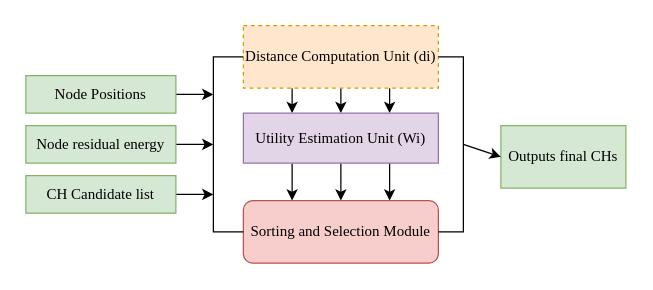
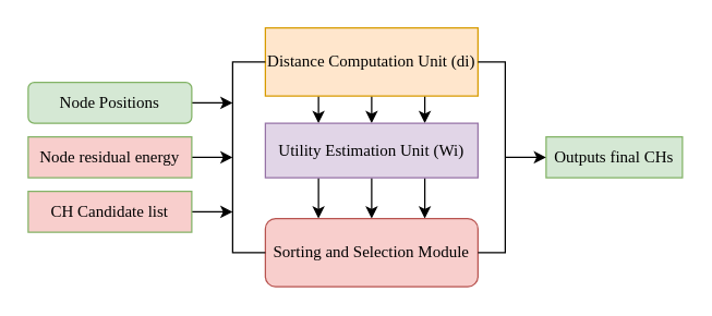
- <mxCell id="5" value="&lt;font face=&quot;Times New Roman&quot;&gt;Distance Computation Unit (di)&lt;/font&gt;" style="rounded=0;whiteSpace=wrap;html=1;fillColor=#ffe6cc;strokeColor=#d79b00;dashed=1;" vertex="1" parent="1"><mxGeometry x="194" y="20" width="156" height="50" as="geometry" /></mxCell>
+ <mxCell id="5" value="&lt;font face=&quot;Times New Roman&quot;&gt;Distance Computation Unit (di)&lt;/font&gt;" style="rounded=0;whiteSpace=wrap;html=1;fillColor=#ffe6cc;strokeColor=#d79b00;" vertex="1" parent="1"><mxGeometry x="194" y="20" width="156" height="50" as="geometry" /></mxCell>
- <mxCell id="13" value="&lt;font face=&quot;Times New Roman&quot;&gt;Node Positions&lt;/font&gt;" style="rounded=0;whiteSpace=wrap;html=1;fillColor=#d5e8d4;strokeColor=#82b366;" vertex="1" parent="1"><mxGeometry x="20" y="60" width="120" height="30" as="geometry" /></mxCell>
+ <mxCell id="13" value="&lt;font face=&quot;Times New Roman&quot;&gt;Node Positions&lt;/font&gt;" style="whiteSpace=wrap;html=1;fillColor=#d5e8d4;strokeColor=#82b366;rounded=1;" vertex="1" parent="1"><mxGeometry x="20" y="60" width="120" height="30" as="geometry" /></mxCell>
- <mxCell id="15" value="&lt;font face=&quot;Times New Roman&quot;&gt;Node residual energy&lt;/font&gt;" style="rounded=0;whiteSpace=wrap;html=1;fillColor=#d5e8d4;strokeColor=#82b366;" vertex="1" parent="1"><mxGeometry x="20" y="100" width="120" height="30" as="geometry" /></mxCell>
+ <mxCell id="15" value="&lt;font face=&quot;Times New Roman&quot;&gt;Node residual energy&lt;/font&gt;" style="rounded=0;whiteSpace=wrap;html=1;fillColor=#f8cecc;strokeColor=#82b366;" vertex="1" parent="1"><mxGeometry x="20" y="100" width="120" height="30" as="geometry" /></mxCell>
- <mxCell id="19" value="&lt;font face=&quot;Times New Roman&quot;&gt;Outputs final CHs&lt;/font&gt;" style="rounded=0;whiteSpace=wrap;html=1;fillColor=#d5e8d4;strokeColor=#82b366;" vertex="1" parent="1"><mxGeometry x="400" y="100" width="100" height="50" as="geometry" /></mxCell>
+ <mxCell id="19" value="&lt;font face=&quot;Times New Roman&quot;&gt;Outputs final CHs&lt;/font&gt;" style="rounded=0;whiteSpace=wrap;html=1;fillColor=#d5e8d4;strokeColor=#82b366;" vertex="1" parent="1"><mxGeometry x="400" y="100" width="100" height="30" as="geometry" /></mxCell>
- <mxCell id="17" value="&lt;font face=&quot;Times New Roman&quot;&gt;CH Candidate list&lt;/font&gt;" style="rounded=0;whiteSpace=wrap;html=1;fillColor=#d5e8d4;strokeColor=#82b366;" vertex="1" parent="1"><mxGeometry x="20" y="140" width="120" height="30" as="geometry" /></mxCell>
+ <mxCell id="17" value="&lt;font face=&quot;Times New Roman&quot;&gt;CH Candidate list&lt;/font&gt;" style="rounded=0;whiteSpace=wrap;html=1;fillColor=#f8cecc;strokeColor=#82b366;" vertex="1" parent="1"><mxGeometry x="20" y="140" width="120" height="30" as="geometry" /></mxCell>
